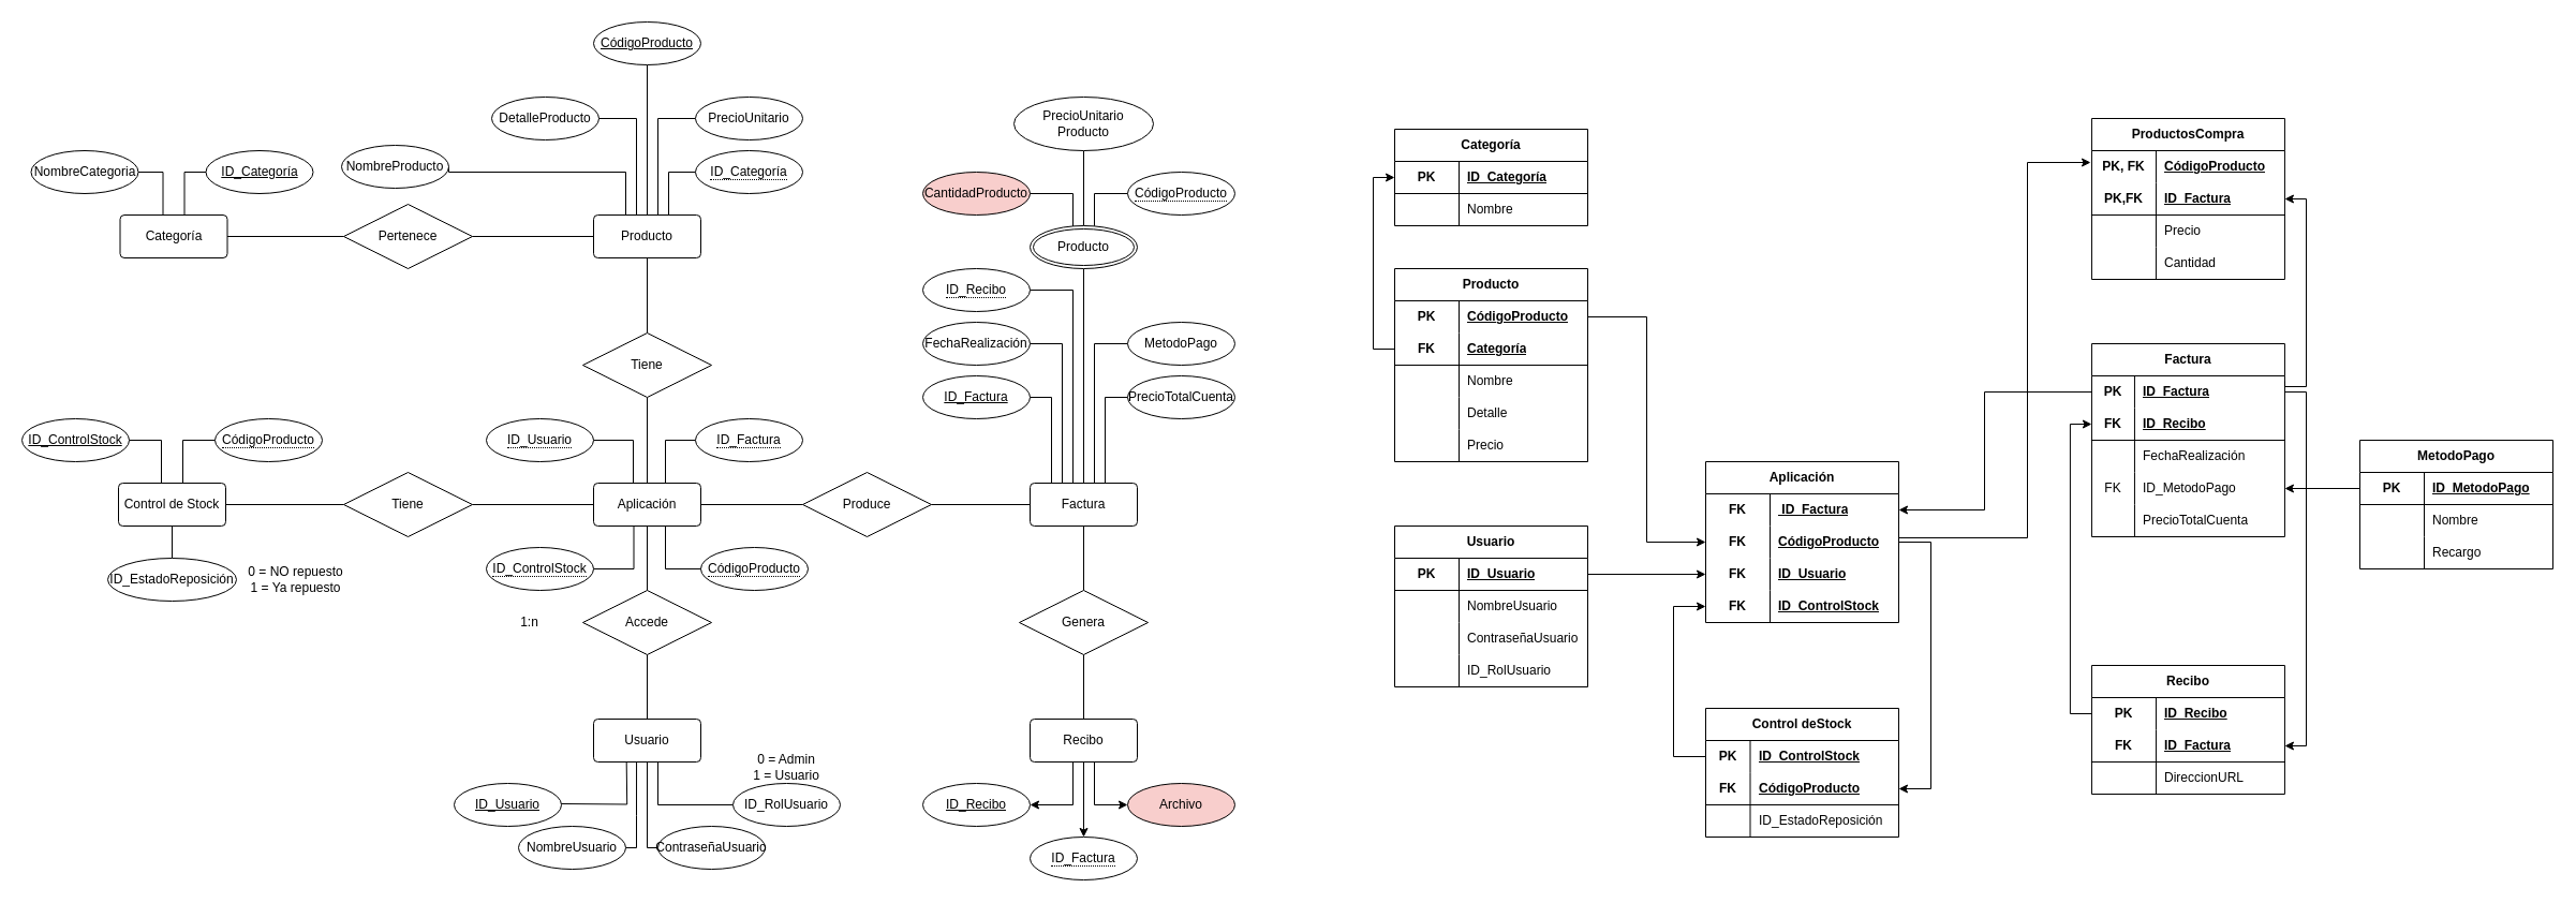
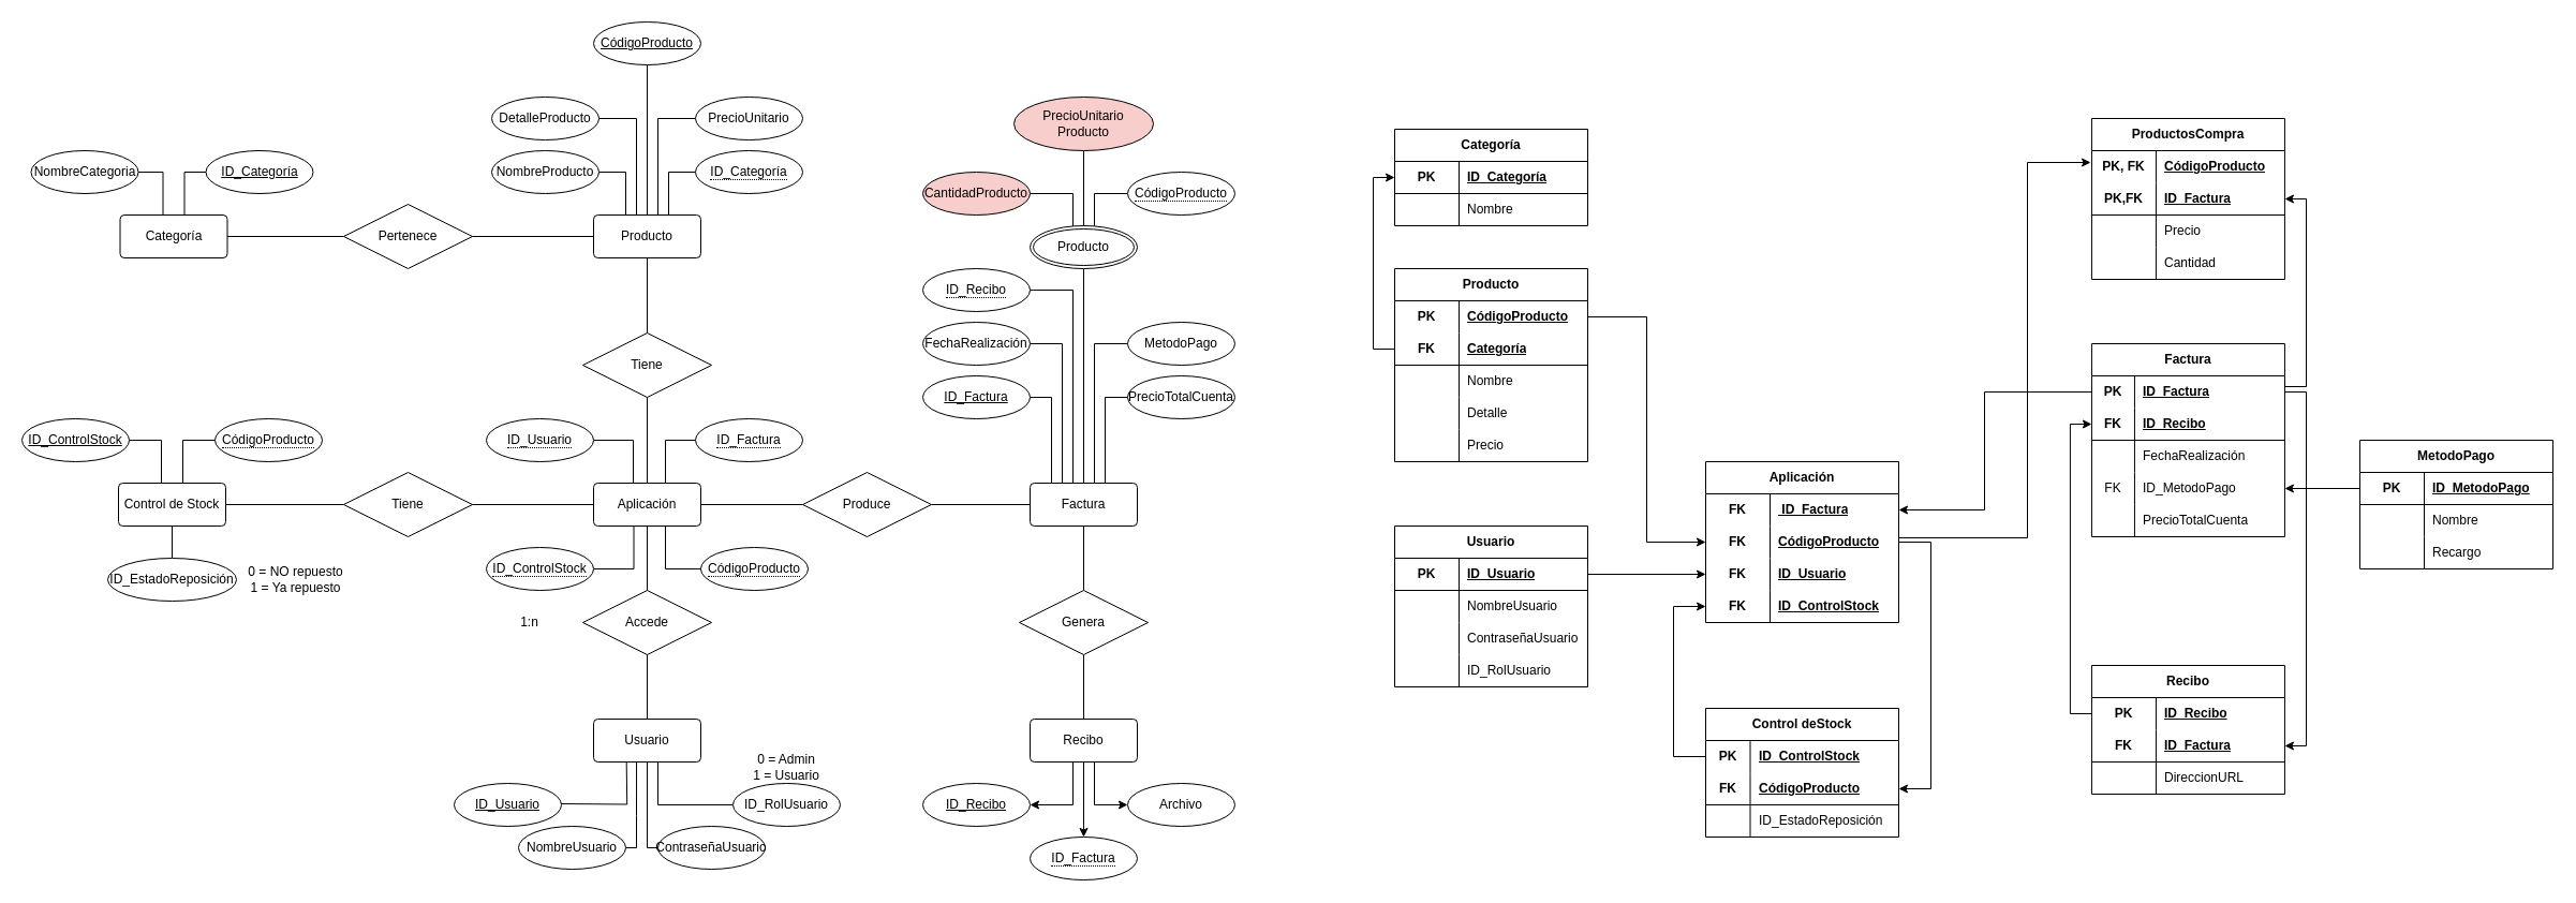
- <mxCell id="81" value="PrecioUnitario&lt;br&gt;Producto" style="ellipse;whiteSpace=wrap;html=1;align=center;" parent="1" vertex="1"><mxGeometry x="945" y="90" width="130" height="50" as="geometry" /></mxCell>
+ <mxCell id="81" value="PrecioUnitario&lt;br&gt;Producto" style="ellipse;whiteSpace=wrap;html=1;align=center;fillColor=#f8cecc;" parent="1" vertex="1"><mxGeometry x="945" y="90" width="130" height="50" as="geometry" /></mxCell>
- <mxCell id="27" value="NombreProducto" style="ellipse;whiteSpace=wrap;html=1;align=center;" parent="1" vertex="1"><mxGeometry x="318" y="135" width="100" height="40" as="geometry" /></mxCell>
+ <mxCell id="27" value="NombreProducto" style="ellipse;whiteSpace=wrap;html=1;align=center;" parent="1" vertex="1"><mxGeometry x="458" y="140" width="100" height="40" as="geometry" /></mxCell>
- <mxCell id="71" value="Archivo" style="ellipse;whiteSpace=wrap;html=1;align=center;fillColor=#f8cecc;" parent="1" vertex="1"><mxGeometry x="1051" y="730" width="100" height="40" as="geometry" /></mxCell>
+ <mxCell id="71" value="Archivo" style="ellipse;whiteSpace=wrap;html=1;align=center;" parent="1" vertex="1"><mxGeometry x="1051" y="730" width="100" height="40" as="geometry" /></mxCell>
